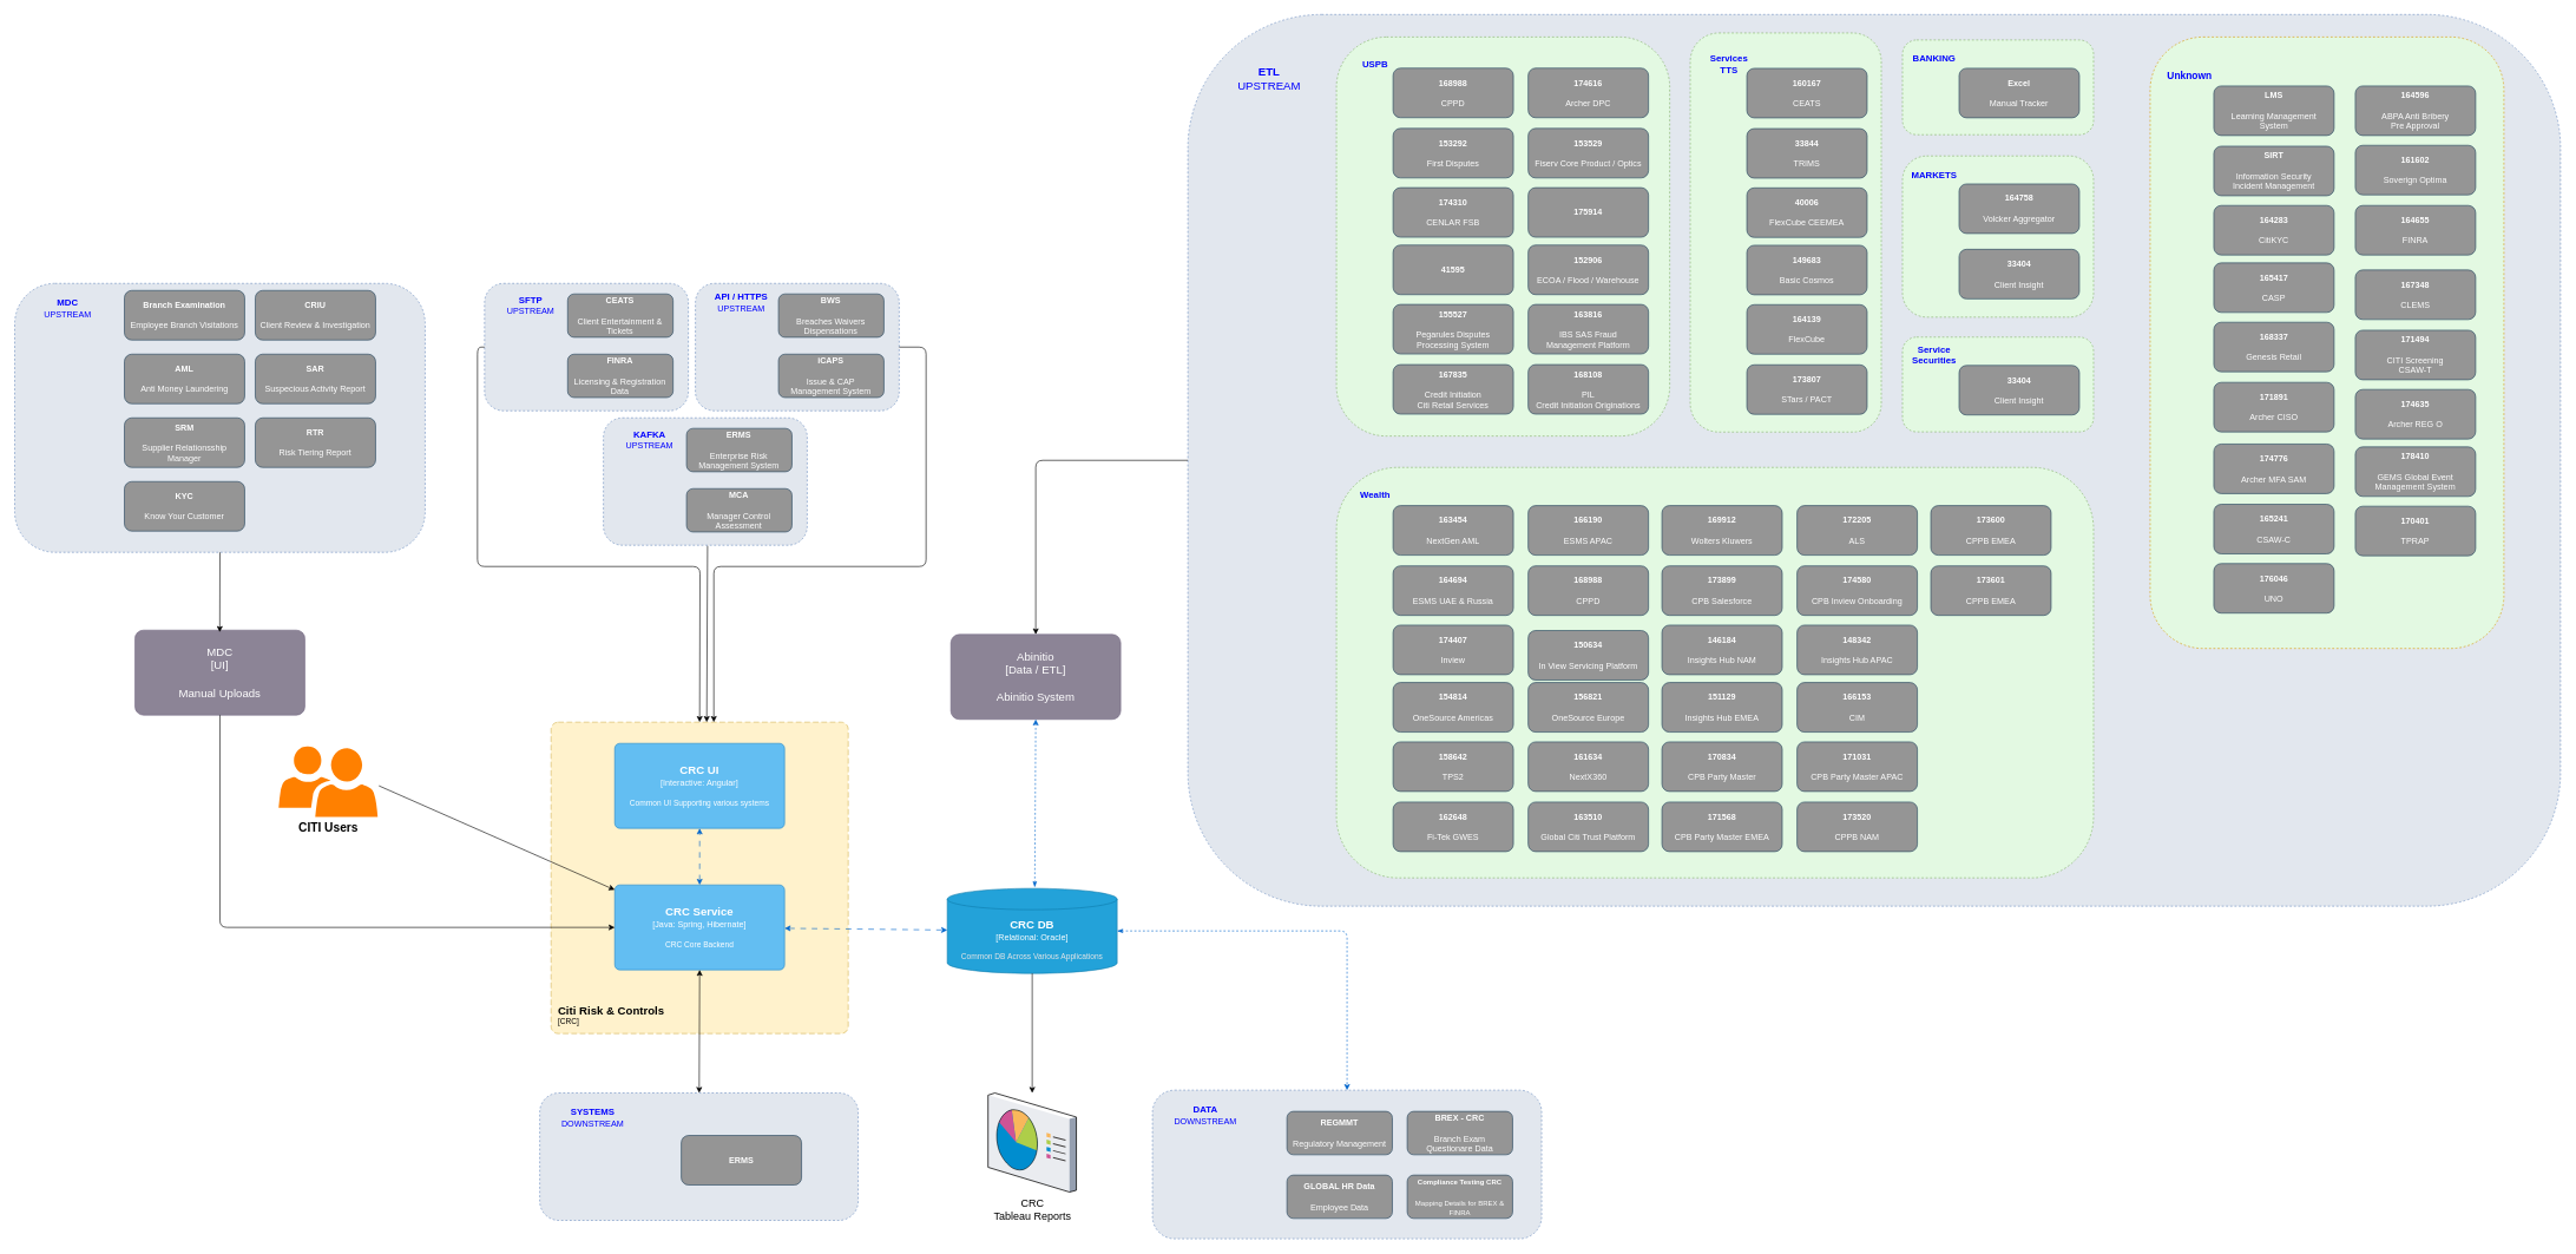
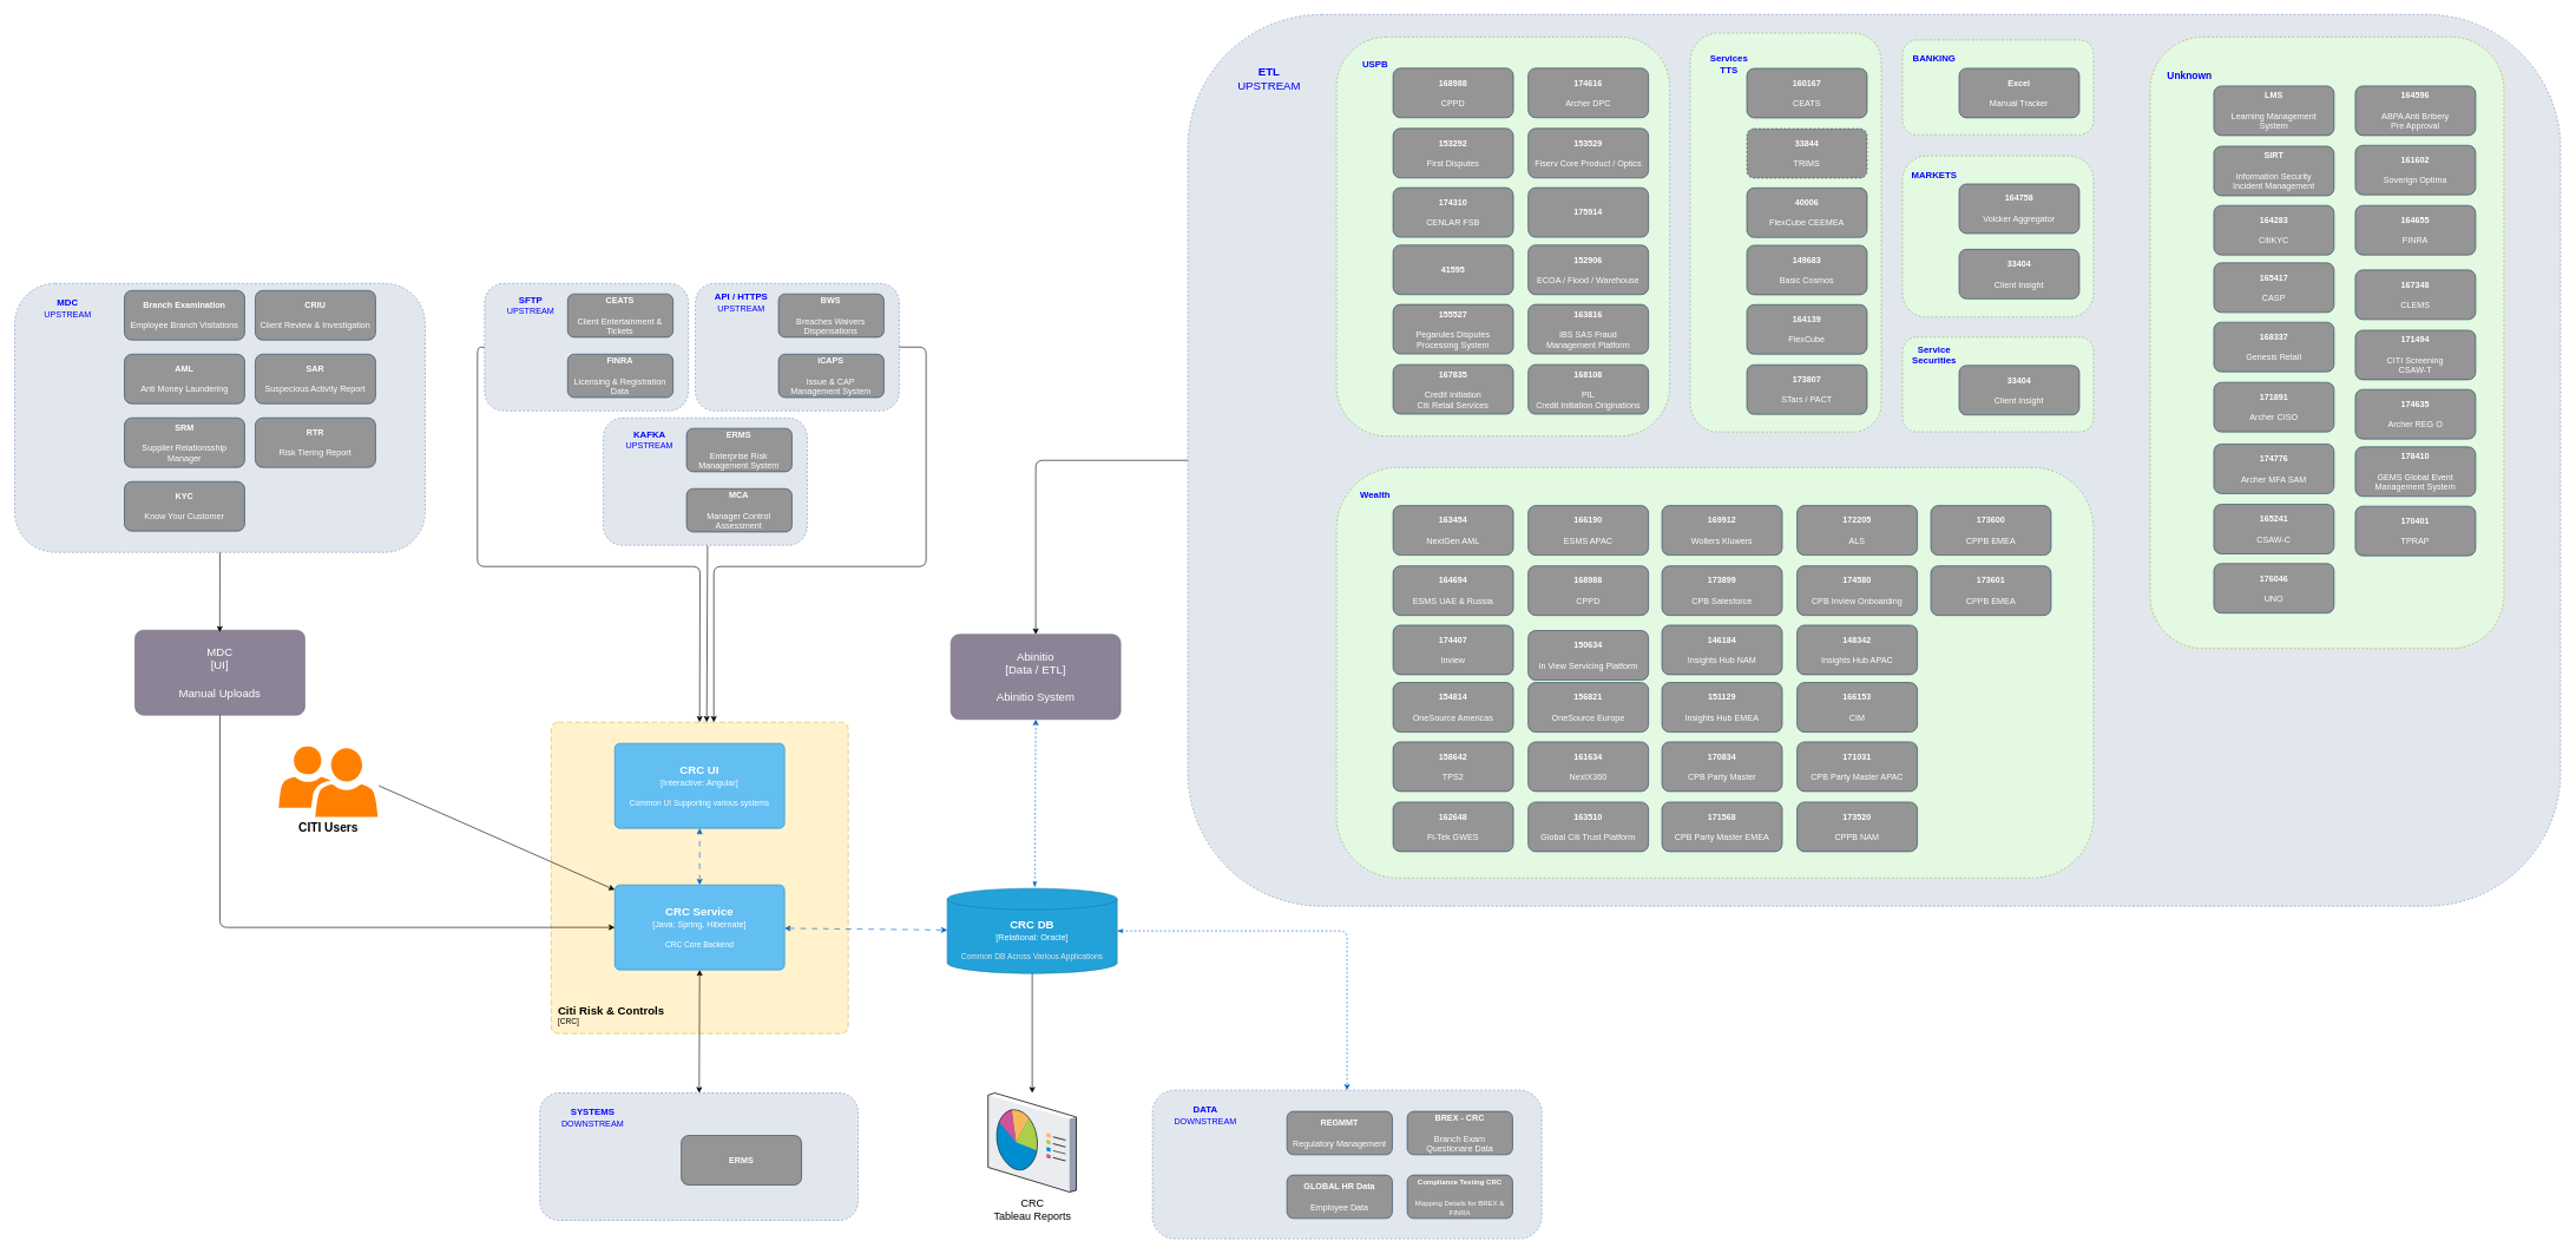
- <mxCell id="69" value="&lt;font&gt;&lt;b style=&quot;&quot;&gt;&lt;font style=&quot;color: rgb(255, 255, 255);&quot;&gt;33844&lt;br&gt;&lt;/font&gt;&lt;/b&gt;&lt;font style=&quot;color: rgb(255, 255, 255);&quot;&gt;&lt;br&gt;TRIMS&lt;/font&gt;&lt;/font&gt;" style="rounded=1;whiteSpace=wrap;html=1;fillColor=#959595;strokeColor=#23445d;" parent="55" vertex="1"><mxGeometry x="790" y="161.25" width="170" height="70" as="geometry" /></mxCell>
+ <mxCell id="69" value="&lt;font&gt;&lt;b style=&quot;&quot;&gt;&lt;font style=&quot;color: rgb(255, 255, 255);&quot;&gt;33844&lt;br&gt;&lt;/font&gt;&lt;/b&gt;&lt;font style=&quot;color: rgb(255, 255, 255);&quot;&gt;&lt;br&gt;TRIMS&lt;/font&gt;&lt;/font&gt;" style="rounded=1;whiteSpace=wrap;html=1;fillColor=#959595;strokeColor=#23445d;dashed=1;" parent="55" vertex="1"><mxGeometry x="790" y="161.25" width="170" height="70" as="geometry" /></mxCell>
